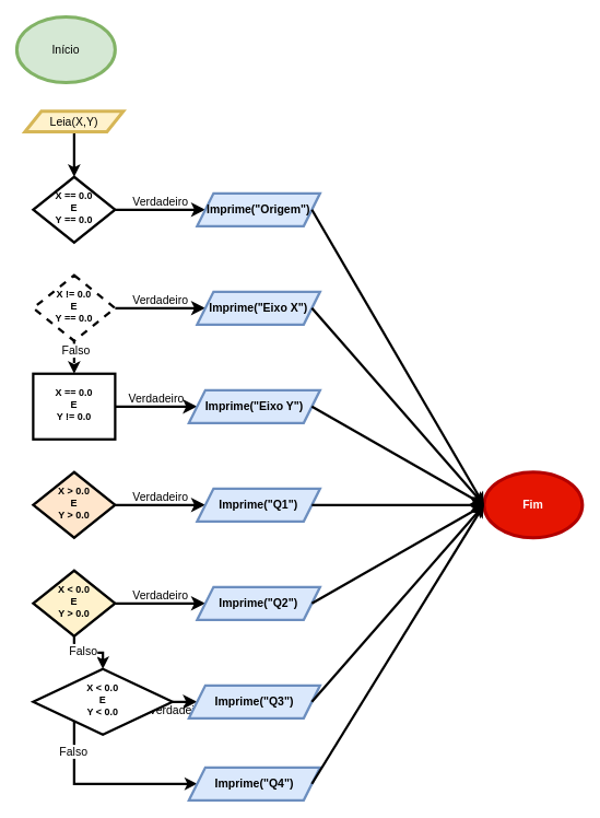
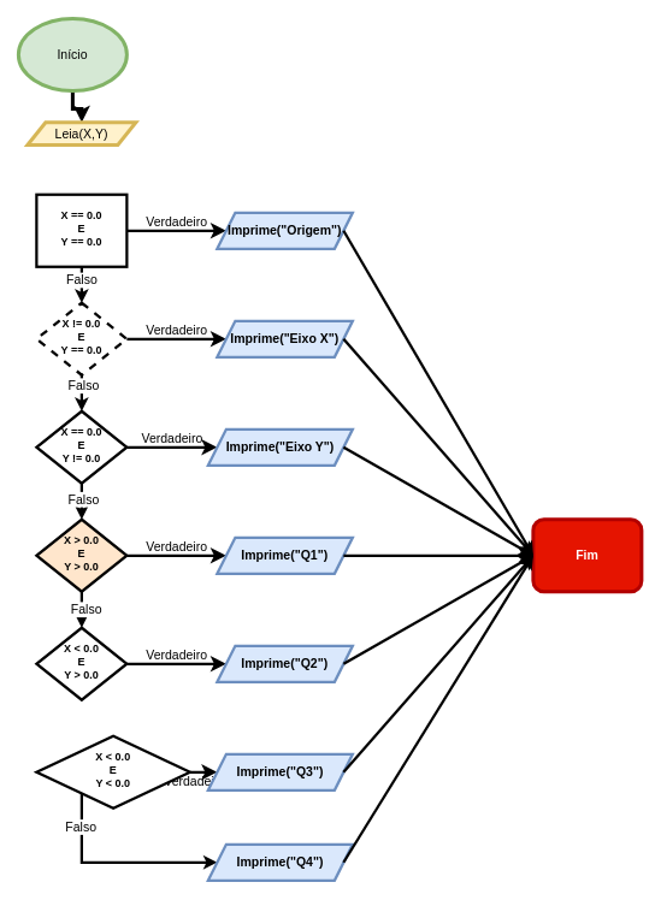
+ <mxCell id="9" style="edgeStyle=orthogonalEdgeStyle;rounded=0;orthogonalLoop=1;jettySize=auto;html=1;entryX=0.5;entryY=0;entryDx=0;entryDy=0;strokeWidth=4;fontSize=14;" parent="1" source="10" target="18" edge="1"><mxGeometry relative="1" as="geometry"><mxPoint x="90" y="135" as="targetPoint" /></mxGeometry></mxCell>
- <mxCell id="17" style="edgeStyle=orthogonalEdgeStyle;rounded=0;orthogonalLoop=1;jettySize=auto;html=1;exitX=0.5;exitY=1;exitDx=0;exitDy=0;entryX=0.5;entryY=0;entryDx=0;entryDy=0;strokeWidth=3;fontSize=14;" parent="1" source="18" target="5" edge="1"><mxGeometry relative="1" as="geometry" /></mxCell>
- <mxCell id="5" value="X == 0.0&lt;div style=&quot;font-size: 12px;&quot;&gt;E&lt;/div&gt;&lt;div style=&quot;font-size: 12px;&quot;&gt;Y == 0.0&lt;/div&gt;" style="rhombus;whiteSpace=wrap;html=1;shadow=0;fontFamily=Helvetica;fontSize=12;align=center;strokeWidth=3;spacing=6;spacingTop=-4;fontStyle=1" parent="1" vertex="1"><mxGeometry x="40" y="215" width="100" height="80" as="geometry" /></mxCell>
+ <mxCell id="5" value="X == 0.0&lt;div style=&quot;font-size: 12px;&quot;&gt;E&lt;/div&gt;&lt;div style=&quot;font-size: 12px;&quot;&gt;Y == 0.0&lt;/div&gt;" style="whiteSpace=wrap;html=1;shadow=0;fontFamily=Helvetica;fontSize=12;align=center;strokeWidth=3;spacing=6;spacingTop=-4;fontStyle=1;rounded=0;" parent="1" vertex="1"><mxGeometry x="40" y="215" width="100" height="80" as="geometry" /></mxCell>
+ <mxCell id="3" style="edgeStyle=orthogonalEdgeStyle;rounded=0;orthogonalLoop=1;jettySize=auto;html=1;exitX=0.5;exitY=1;exitDx=0;exitDy=0;entryX=0.5;entryY=0;entryDx=0;entryDy=0;fontSize=14;strokeWidth=3;" parent="1" source="5" target="8" edge="1"><mxGeometry relative="1" as="geometry" /></mxCell>
+ <mxCell id="4" value="Falso" style="edgeLabel;html=1;align=center;verticalAlign=middle;resizable=0;points=[];fontSize=14;" parent="3" vertex="1" connectable="0"><mxGeometry x="-0.3" y="-1" relative="1" as="geometry"><mxPoint as="offset" /></mxGeometry></mxCell>
- <mxCell id="6" style="edgeStyle=orthogonalEdgeStyle;rounded=0;orthogonalLoop=1;jettySize=auto;html=1;exitX=0.5;exitY=1;exitDx=0;exitDy=0;entryX=0.5;entryY=0;entryDx=0;entryDy=0;fontSize=14;strokeWidth=3;dashed=1;" parent="1" source="8" target="16" edge="1"><mxGeometry relative="1" as="geometry" /></mxCell>
+ <mxCell id="6" style="edgeStyle=orthogonalEdgeStyle;rounded=0;orthogonalLoop=1;jettySize=auto;html=1;exitX=0.5;exitY=1;exitDx=0;exitDy=0;entryX=0.5;entryY=0;entryDx=0;entryDy=0;fontSize=14;strokeWidth=3;" parent="1" source="8" target="16" edge="1"><mxGeometry relative="1" as="geometry" /></mxCell>
- <mxCell id="16" value="X == 0.0&lt;div style=&quot;font-size: 12px;&quot;&gt;E&lt;/div&gt;&lt;div style=&quot;font-size: 12px;&quot;&gt;Y != 0.0&lt;/div&gt;" style="whiteSpace=wrap;html=1;shadow=0;fontFamily=Helvetica;fontSize=12;align=center;strokeWidth=3;spacing=6;spacingTop=-4;fontStyle=1;rounded=0;" parent="1" vertex="1"><mxGeometry x="40" y="455" width="100" height="80" as="geometry" /></mxCell>
+ <mxCell id="16" value="X == 0.0&lt;div style=&quot;font-size: 12px;&quot;&gt;E&lt;/div&gt;&lt;div style=&quot;font-size: 12px;&quot;&gt;Y != 0.0&lt;/div&gt;" style="rhombus;whiteSpace=wrap;html=1;shadow=0;fontFamily=Helvetica;fontSize=12;align=center;strokeWidth=3;spacing=6;spacingTop=-4;fontStyle=1" parent="1" vertex="1"><mxGeometry x="40" y="455" width="100" height="80" as="geometry" /></mxCell>
+ <mxCell id="14" style="edgeStyle=orthogonalEdgeStyle;rounded=0;orthogonalLoop=1;jettySize=auto;html=1;exitX=0.5;exitY=1;exitDx=0;exitDy=0;entryX=0.5;entryY=0;entryDx=0;entryDy=0;fontSize=14;strokeWidth=3;" parent="1" source="16" target="25" edge="1"><mxGeometry relative="1" as="geometry" /></mxCell>
+ <mxCell id="15" value="Falso" style="edgeLabel;html=1;align=center;verticalAlign=middle;resizable=0;points=[];fontSize=14;" parent="14" vertex="1" connectable="0"><mxGeometry x="-0.15" y="1" relative="1" as="geometry"><mxPoint as="offset" /></mxGeometry></mxCell>
- <mxCell id="11" value="Fim" style="ellipse;whiteSpace=wrap;html=1;strokeWidth=4;fontSize=14;fillColor=#e51400;strokeColor=#B20000;fontColor=#ffffff;fontStyle=1" parent="1" vertex="1"><mxGeometry x="590" y="575" width="120" height="80" as="geometry" /></mxCell>
+ <mxCell id="11" value="Fim" style="whiteSpace=wrap;html=1;strokeWidth=4;fontSize=14;fillColor=#e51400;strokeColor=#B20000;fontColor=#ffffff;fontStyle=1;rounded=1;" parent="1" vertex="1"><mxGeometry x="590" y="575" width="120" height="80" as="geometry" /></mxCell>
+ <mxCell id="23" style="edgeStyle=orthogonalEdgeStyle;rounded=0;orthogonalLoop=1;jettySize=auto;html=1;exitX=0.5;exitY=1;exitDx=0;exitDy=0;fontSize=14;strokeWidth=3;" parent="1" source="25" target="28" edge="1"><mxGeometry relative="1" as="geometry" /></mxCell>
+ <mxCell id="24" value="Falso" style="edgeLabel;html=1;align=center;verticalAlign=middle;resizable=0;points=[];fontSize=14;" parent="23" vertex="1" connectable="0"><mxGeometry x="-0.05" y="4" relative="1" as="geometry"><mxPoint as="offset" /></mxGeometry></mxCell>
- <mxCell id="28" value="X &amp;lt; 0.0&lt;div style=&quot;font-size: 12px;&quot;&gt;E&lt;/div&gt;&lt;div style=&quot;font-size: 12px;&quot;&gt;Y &amp;gt; 0.0&lt;/div&gt;" style="rhombus;whiteSpace=wrap;html=1;shadow=0;fontFamily=Helvetica;fontSize=12;align=center;strokeWidth=3;spacing=6;spacingTop=-4;fontStyle=1;fillColor=#fff2cc;" parent="1" vertex="1"><mxGeometry x="40" y="695" width="100" height="80" as="geometry" /></mxCell>
+ <mxCell id="28" value="X &amp;lt; 0.0&lt;div style=&quot;font-size: 12px;&quot;&gt;E&lt;/div&gt;&lt;div style=&quot;font-size: 12px;&quot;&gt;Y &amp;gt; 0.0&lt;/div&gt;" style="rhombus;whiteSpace=wrap;html=1;shadow=0;fontFamily=Helvetica;fontSize=12;align=center;strokeWidth=3;spacing=6;spacingTop=-4;fontStyle=1" parent="1" vertex="1"><mxGeometry x="40" y="695" width="100" height="80" as="geometry" /></mxCell>
- <mxCell id="26" style="edgeStyle=orthogonalEdgeStyle;rounded=0;orthogonalLoop=1;jettySize=auto;html=1;exitX=0.5;exitY=1;exitDx=0;exitDy=0;entryX=0.5;entryY=0;entryDx=0;entryDy=0;fontSize=14;strokeWidth=3;" parent="1" source="28" target="33" edge="1"><mxGeometry relative="1" as="geometry" /></mxCell>
- <mxCell id="27" value="Falso" style="edgeLabel;html=1;align=center;verticalAlign=middle;resizable=0;points=[];fontSize=14;" parent="26" vertex="1" connectable="0"><mxGeometry x="-0.2" y="3" relative="1" as="geometry"><mxPoint as="offset" /></mxGeometry></mxCell>
